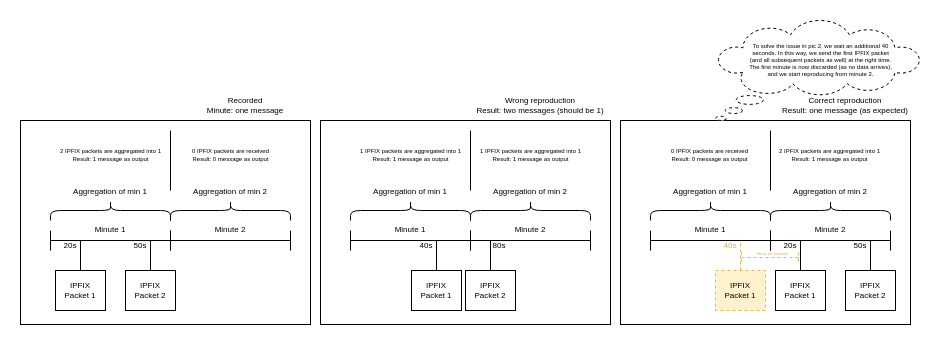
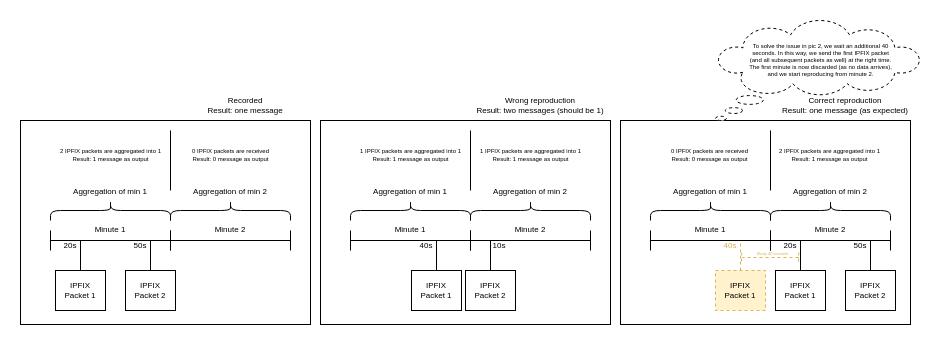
- <mxCell id="26" value="Recorded&lt;br&gt;Minute: one message" style="text;html=1;strokeColor=none;fillColor=none;align=center;verticalAlign=middle;whiteSpace=wrap;rounded=0;fontSize=8;" vertex="1" parent="1"><mxGeometry x="180" y="90" width="130" height="30" as="geometry" /></mxCell>
+ <mxCell id="26" value="Recorded&lt;br&gt;Result: one message" style="text;html=1;strokeColor=none;fillColor=none;align=center;verticalAlign=middle;whiteSpace=wrap;rounded=0;fontSize=8;" vertex="1" parent="1"><mxGeometry x="180" y="90" width="130" height="30" as="geometry" /></mxCell>
- <mxCell id="45" value="80s" style="text;html=1;strokeColor=none;fillColor=none;align=center;verticalAlign=middle;whiteSpace=wrap;rounded=0;fontSize=8;" vertex="1" parent="1"><mxGeometry x="469" y="230" width="60" height="30" as="geometry" /></mxCell>
+ <mxCell id="45" value="10s" style="text;html=1;strokeColor=none;fillColor=none;align=center;verticalAlign=middle;whiteSpace=wrap;rounded=0;fontSize=8;" vertex="1" parent="1"><mxGeometry x="469" y="230" width="60" height="30" as="geometry" /></mxCell>
